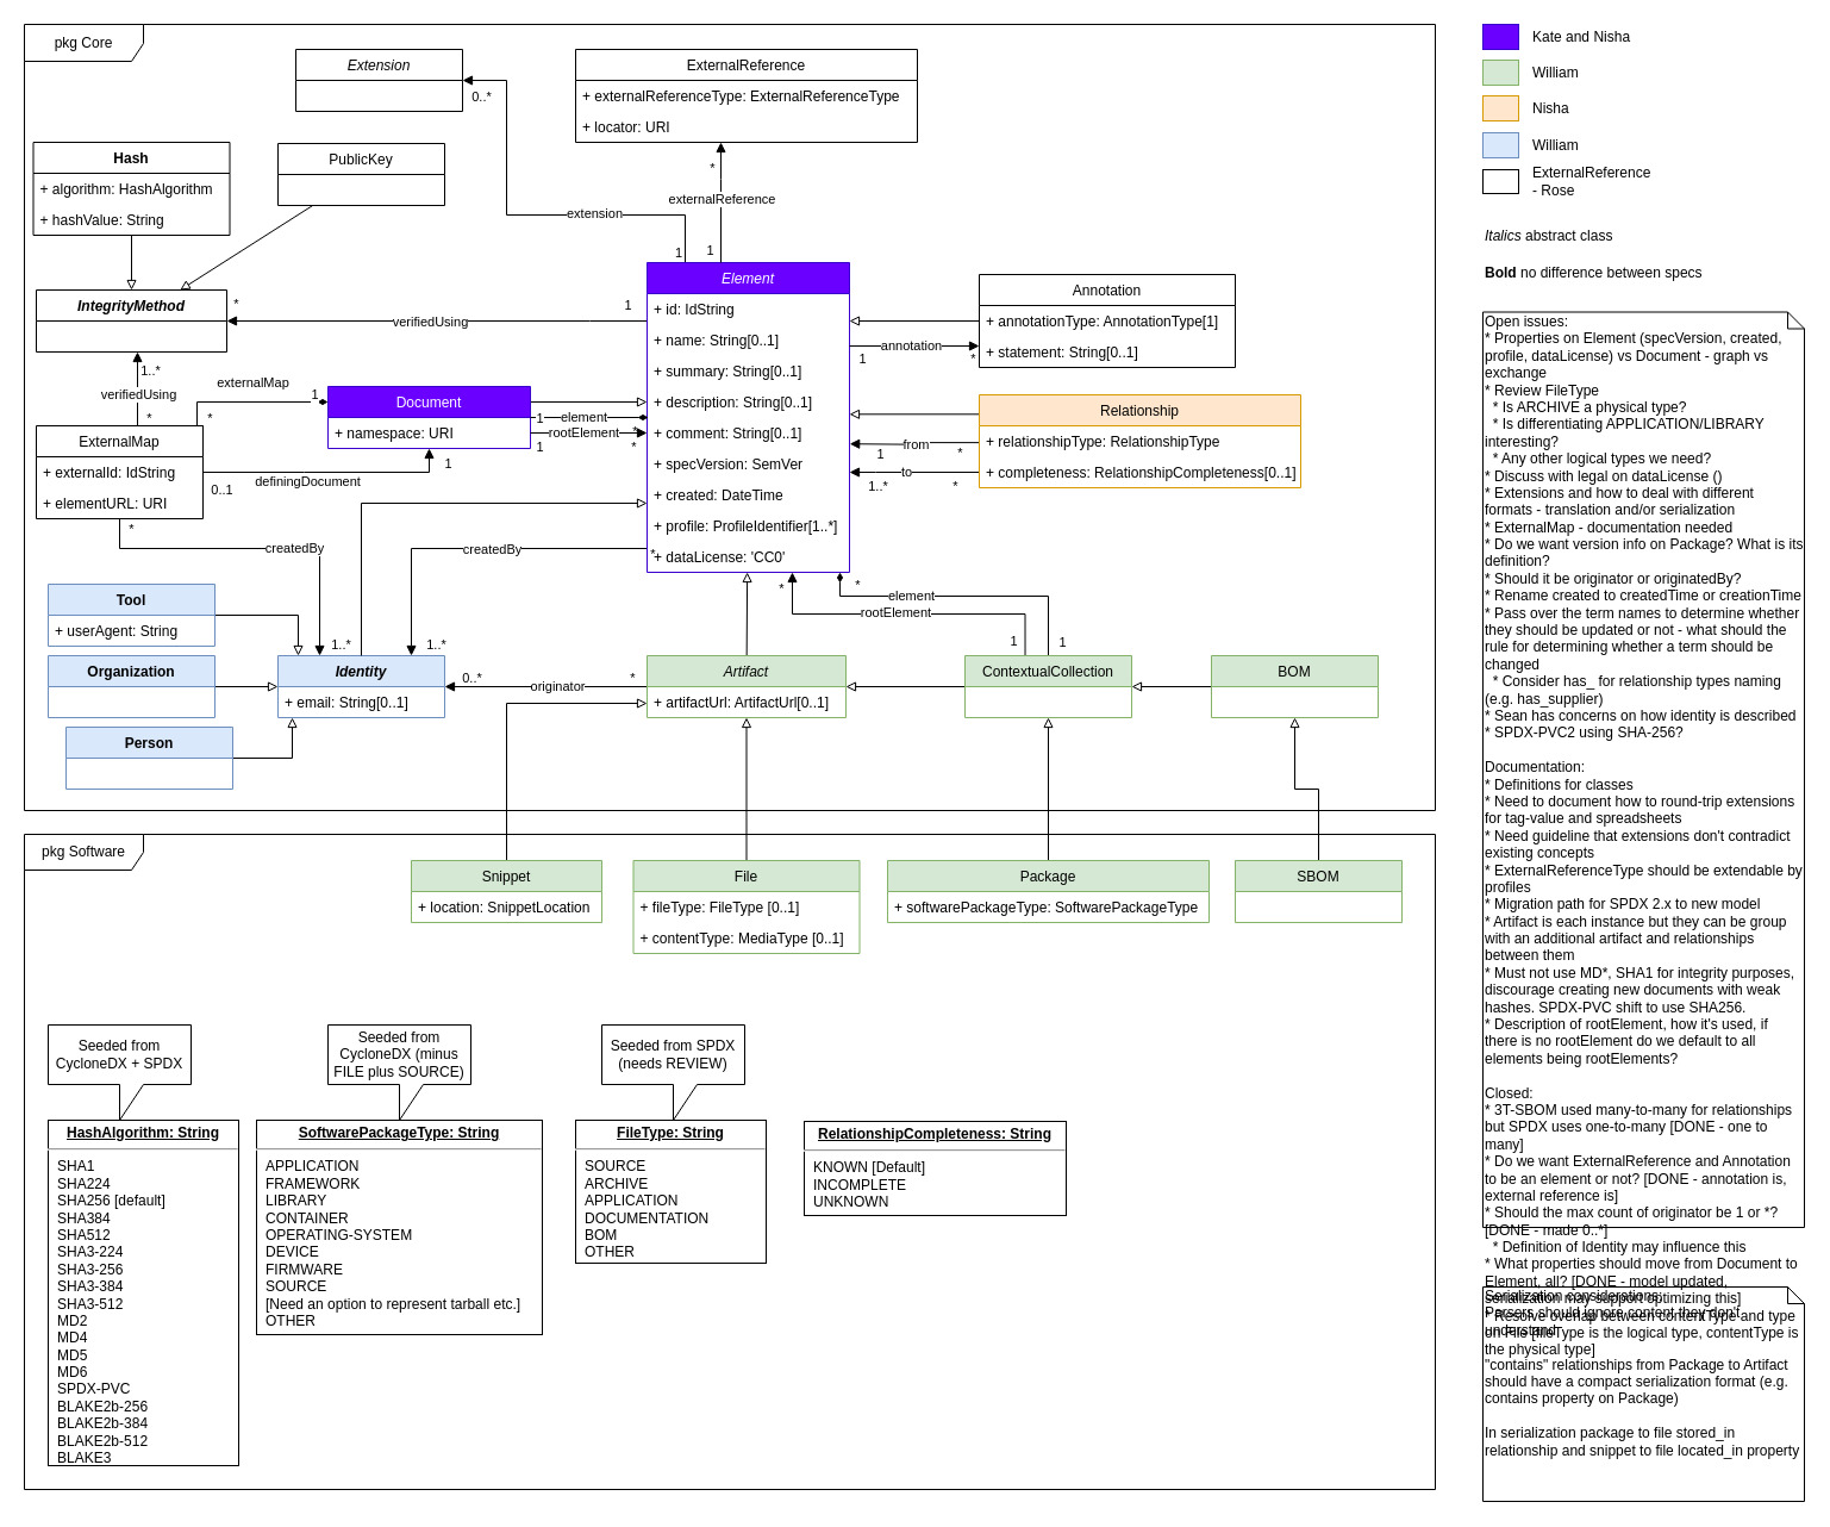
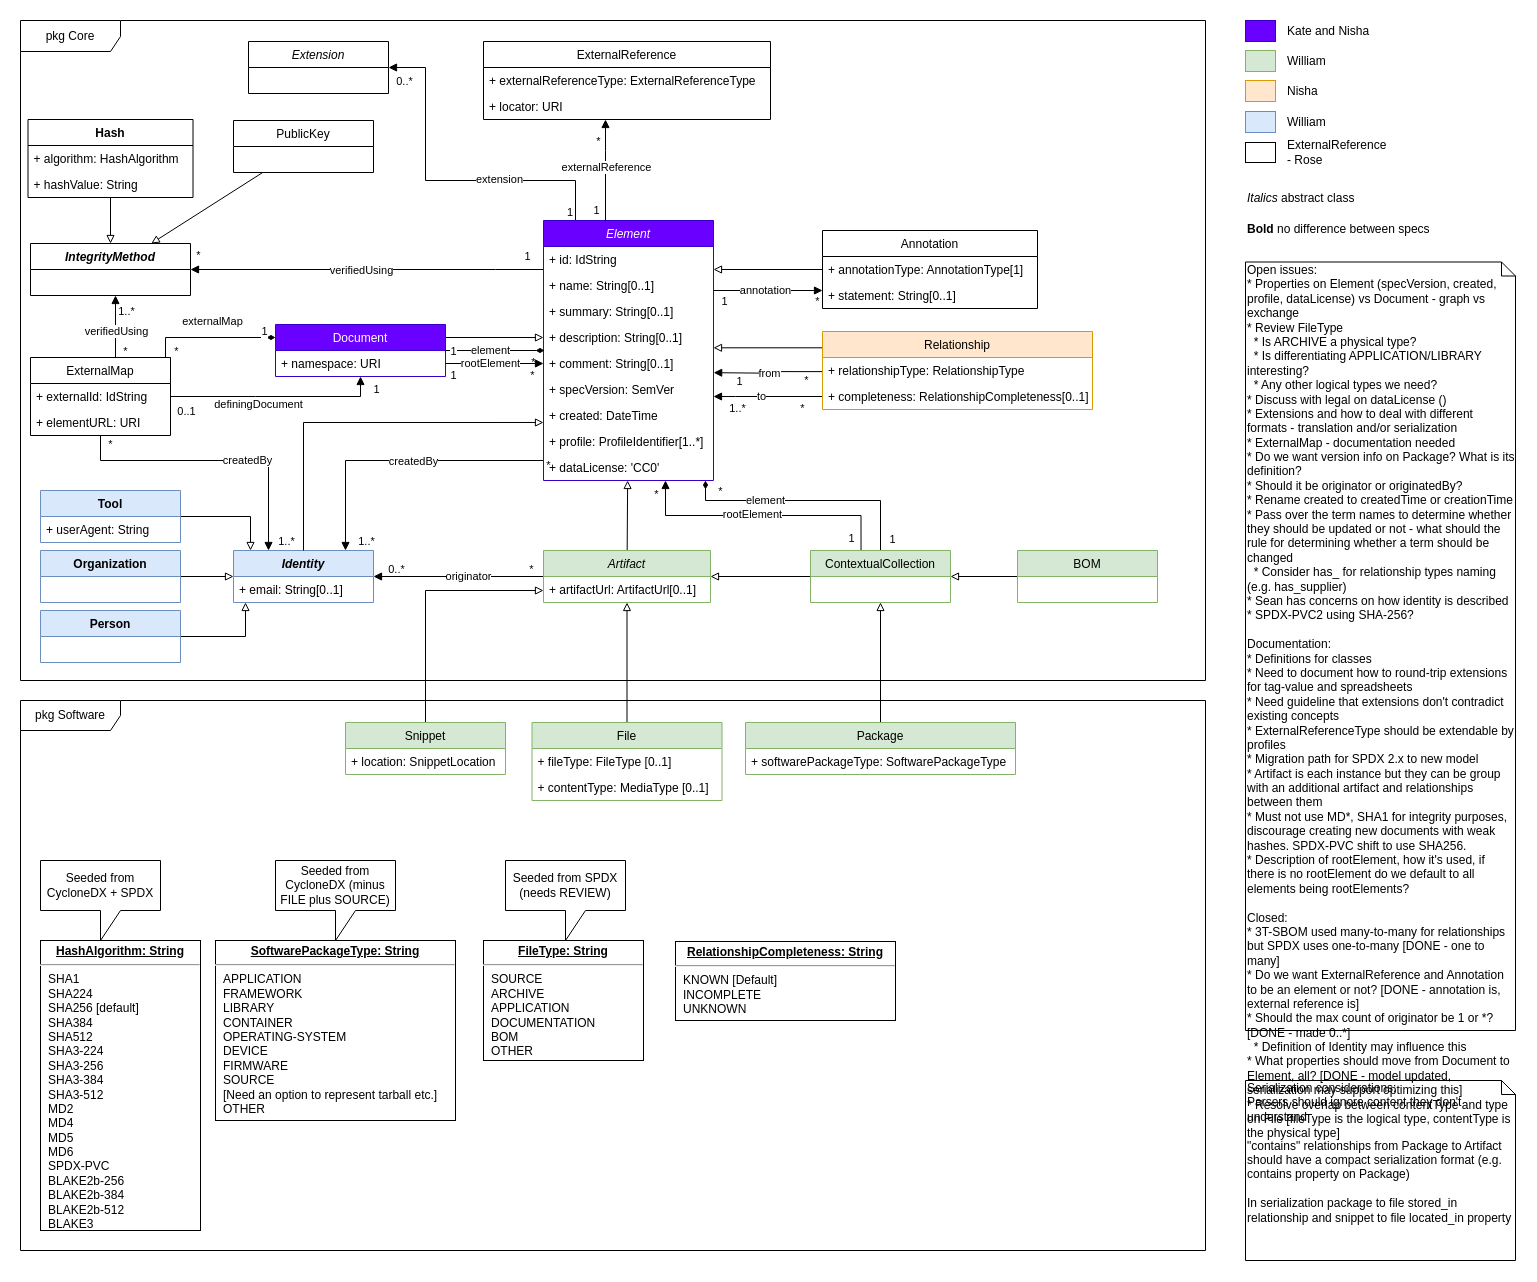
- <mxCell id="49" value="Person" style="swimlane;fontStyle=1;childLayout=stackLayout;horizontal=1;startSize=26;fillColor=#dae8fc;horizontalStack=0;resizeParent=1;resizeParentMax=0;resizeLast=0;collapsible=1;marginBottom=0;strokeColor=#6c8ebf;" parent="1" vertex="1"><mxGeometry x="55" y="610" width="140" height="52" as="geometry" /></mxCell>
+ <mxCell id="49" value="Person" style="swimlane;fontStyle=1;childLayout=stackLayout;horizontal=1;startSize=26;fillColor=#dae8fc;horizontalStack=0;resizeParent=1;resizeParentMax=0;resizeLast=0;collapsible=1;marginBottom=0;strokeColor=#6c8ebf;" parent="1" vertex="1"><mxGeometry x="40" y="610" width="140" height="52" as="geometry" /></mxCell>
- <mxCell id="149" style="edgeStyle=orthogonalEdgeStyle;rounded=0;orthogonalLoop=1;jettySize=auto;html=1;entryX=0.5;entryY=1;entryDx=0;entryDy=0;endArrow=block;endFill=0;" parent="1" source="150" target="148" edge="1"><mxGeometry relative="1" as="geometry" /></mxCell>
- <mxCell id="150" value="SBOM" style="swimlane;fontStyle=0;childLayout=stackLayout;horizontal=1;startSize=26;fillColor=#d5e8d4;horizontalStack=0;resizeParent=1;resizeParentMax=0;resizeLast=0;collapsible=1;marginBottom=0;strokeColor=#82b366;" parent="1" vertex="1"><mxGeometry x="1037" y="722" width="140" height="52" as="geometry" /></mxCell>
